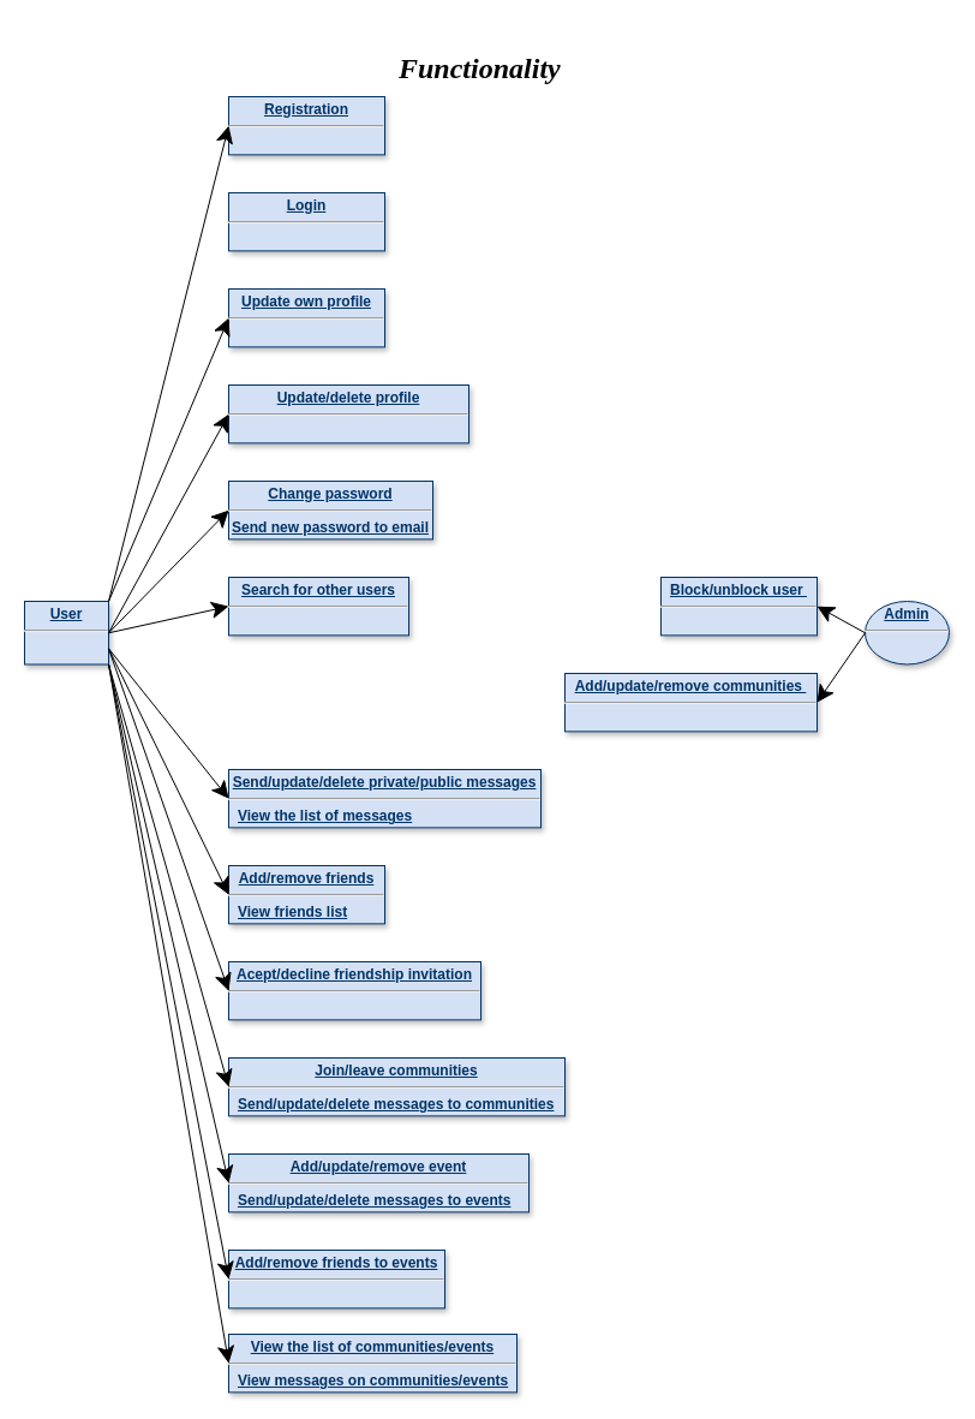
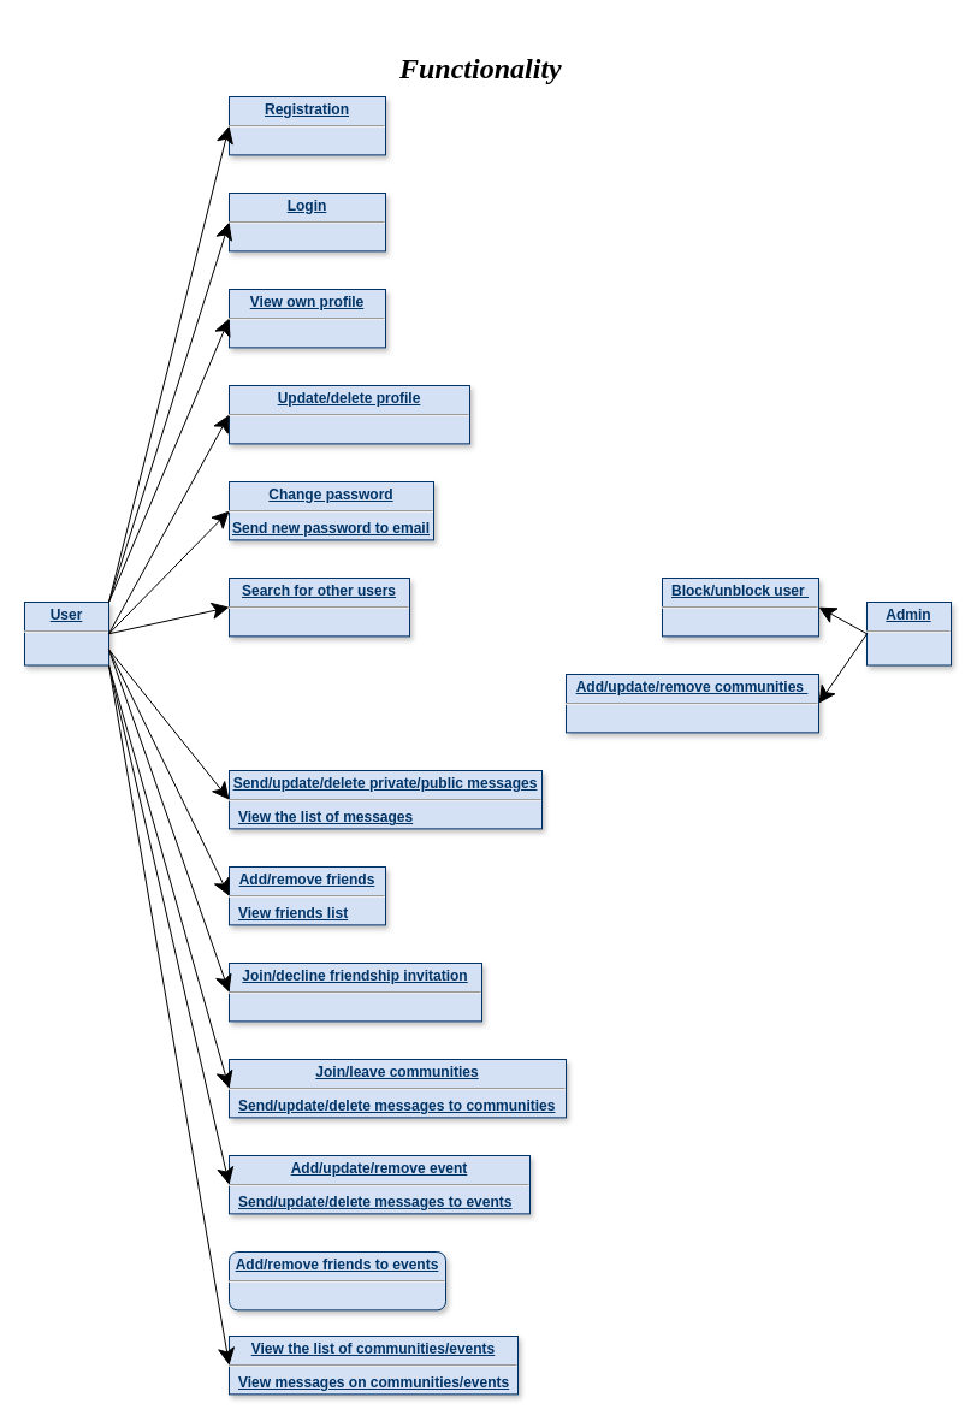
- <mxCell id="5" value="&lt;p style=&quot;margin: 4px 0px 0px ; text-align: center&quot;&gt;&lt;b&gt;&lt;u&gt;Update own profile&lt;/u&gt;&lt;/b&gt;&lt;/p&gt;&lt;hr&gt;&lt;p style=&quot;margin: 0px ; margin-left: 8px&quot;&gt;&lt;br&gt;&lt;/p&gt;" style="verticalAlign=top;align=left;overflow=fill;fontSize=12;fontFamily=Helvetica;html=1;strokeColor=#003366;shadow=1;fillColor=#D4E1F5;fontColor=#003366" parent="1" vertex="1"><mxGeometry x="190" y="240" width="130" height="48.36" as="geometry" /></mxCell>
+ <mxCell id="5" value="&lt;p style=&quot;margin: 4px 0px 0px ; text-align: center&quot;&gt;&lt;b&gt;&lt;u&gt;View own profile&lt;/u&gt;&lt;/b&gt;&lt;/p&gt;&lt;hr&gt;&lt;p style=&quot;margin: 0px ; margin-left: 8px&quot;&gt;&lt;br&gt;&lt;/p&gt;" style="verticalAlign=top;align=left;overflow=fill;fontSize=12;fontFamily=Helvetica;html=1;strokeColor=#003366;shadow=1;fillColor=#D4E1F5;fontColor=#003366" parent="1" vertex="1"><mxGeometry x="190" y="240" width="130" height="48.36" as="geometry" /></mxCell>
+ <mxCell id="14" value="" style="endArrow=classic;endFill=1;endSize=12;html=1;rounded=0;entryX=0;entryY=0.5;entryDx=0;entryDy=0;exitX=1;exitY=0;exitDx=0;exitDy=0;" parent="1" source="2" target="4" edge="1"><mxGeometry width="160" relative="1" as="geometry"><mxPoint x="100" y="510" as="sourcePoint" /><mxPoint x="240" y="114.18" as="targetPoint" /></mxGeometry></mxCell>
- <mxCell id="27" value="&lt;p style=&quot;margin: 0px ; margin-top: 4px ; text-align: center ; text-decoration: underline&quot;&gt;&lt;strong&gt;Admin&lt;/strong&gt;&lt;/p&gt;&lt;hr&gt;&lt;p style=&quot;margin: 0px ; margin-left: 8px&quot;&gt;&lt;br&gt;&lt;/p&gt;" style="ellipse;verticalAlign=top;align=left;overflow=fill;fontSize=12;fontFamily=Helvetica;html=1;strokeColor=#003366;shadow=1;fillColor=#D4E1F5;fontColor=#003366;" parent="1" vertex="1"><mxGeometry x="720" y="500" width="70" height="52.5" as="geometry" /></mxCell>
+ <mxCell id="27" value="&lt;p style=&quot;margin: 0px ; margin-top: 4px ; text-align: center ; text-decoration: underline&quot;&gt;&lt;strong&gt;Admin&lt;/strong&gt;&lt;/p&gt;&lt;hr&gt;&lt;p style=&quot;margin: 0px ; margin-left: 8px&quot;&gt;&lt;br&gt;&lt;/p&gt;" style="verticalAlign=top;align=left;overflow=fill;fontSize=12;fontFamily=Helvetica;html=1;strokeColor=#003366;shadow=1;fillColor=#D4E1F5;fontColor=#003366" parent="1" vertex="1"><mxGeometry x="720" y="500" width="70" height="52.5" as="geometry" /></mxCell>
- <mxCell id="11" value="&lt;p style=&quot;margin: 4px 0px 0px ; text-align: center&quot;&gt;&lt;b&gt;&lt;u&gt;Acept/decline friendship invitation&lt;/u&gt;&lt;/b&gt;&lt;/p&gt;&lt;hr&gt;&lt;p style=&quot;margin: 0px ; margin-left: 8px&quot;&gt;&lt;br&gt;&lt;/p&gt;" style="verticalAlign=top;align=left;overflow=fill;fontSize=12;fontFamily=Helvetica;html=1;strokeColor=#003366;shadow=1;fillColor=#D4E1F5;fontColor=#003366" parent="1" vertex="1"><mxGeometry x="190" y="800" width="210" height="48.36" as="geometry" /></mxCell>
+ <mxCell id="11" value="&lt;p style=&quot;margin: 4px 0px 0px ; text-align: center&quot;&gt;&lt;b&gt;&lt;u&gt;Join/decline friendship invitation&lt;/u&gt;&lt;/b&gt;&lt;/p&gt;&lt;hr&gt;&lt;p style=&quot;margin: 0px ; margin-left: 8px&quot;&gt;&lt;br&gt;&lt;/p&gt;" style="verticalAlign=top;align=left;overflow=fill;fontSize=12;fontFamily=Helvetica;html=1;strokeColor=#003366;shadow=1;fillColor=#D4E1F5;fontColor=#003366" parent="1" vertex="1"><mxGeometry x="190" y="800" width="210" height="48.36" as="geometry" /></mxCell>
- <mxCell id="26" value="" style="endArrow=classic;endFill=1;endSize=12;html=1;rounded=0;entryX=0;entryY=0.5;entryDx=0;entryDy=0;exitX=1;exitY=1;exitDx=0;exitDy=0;" parent="1" source="2" target="25" edge="1"><mxGeometry width="160" relative="1" as="geometry"><mxPoint x="50" y="635" as="sourcePoint" /><mxPoint x="190" y="1066.68" as="targetPoint" /></mxGeometry></mxCell>
- <mxCell id="25" value="&lt;p style=&quot;margin: 4px 0px 0px ; text-align: center&quot;&gt;&lt;b&gt;&lt;u&gt;Add/remove friends to events&lt;/u&gt;&lt;/b&gt;&lt;/p&gt;&lt;hr&gt;&lt;p style=&quot;margin: 0px ; margin-left: 8px&quot;&gt;&lt;br&gt;&lt;/p&gt;" style="verticalAlign=top;align=left;overflow=fill;fontSize=12;fontFamily=Helvetica;html=1;strokeColor=#003366;shadow=1;fillColor=#D4E1F5;fontColor=#003366" parent="1" vertex="1"><mxGeometry x="190" y="1040" width="180" height="48.36" as="geometry" /></mxCell>
+ <mxCell id="25" value="&lt;p style=&quot;margin: 4px 0px 0px ; text-align: center&quot;&gt;&lt;b&gt;&lt;u&gt;Add/remove friends to events&lt;/u&gt;&lt;/b&gt;&lt;/p&gt;&lt;hr&gt;&lt;p style=&quot;margin: 0px ; margin-left: 8px&quot;&gt;&lt;br&gt;&lt;/p&gt;" style="verticalAlign=top;align=left;overflow=fill;fontSize=12;fontFamily=Helvetica;html=1;strokeColor=#003366;shadow=1;fillColor=#D4E1F5;fontColor=#003366;rounded=1;" parent="1" vertex="1"><mxGeometry x="190" y="1040" width="180" height="48.36" as="geometry" /></mxCell>
